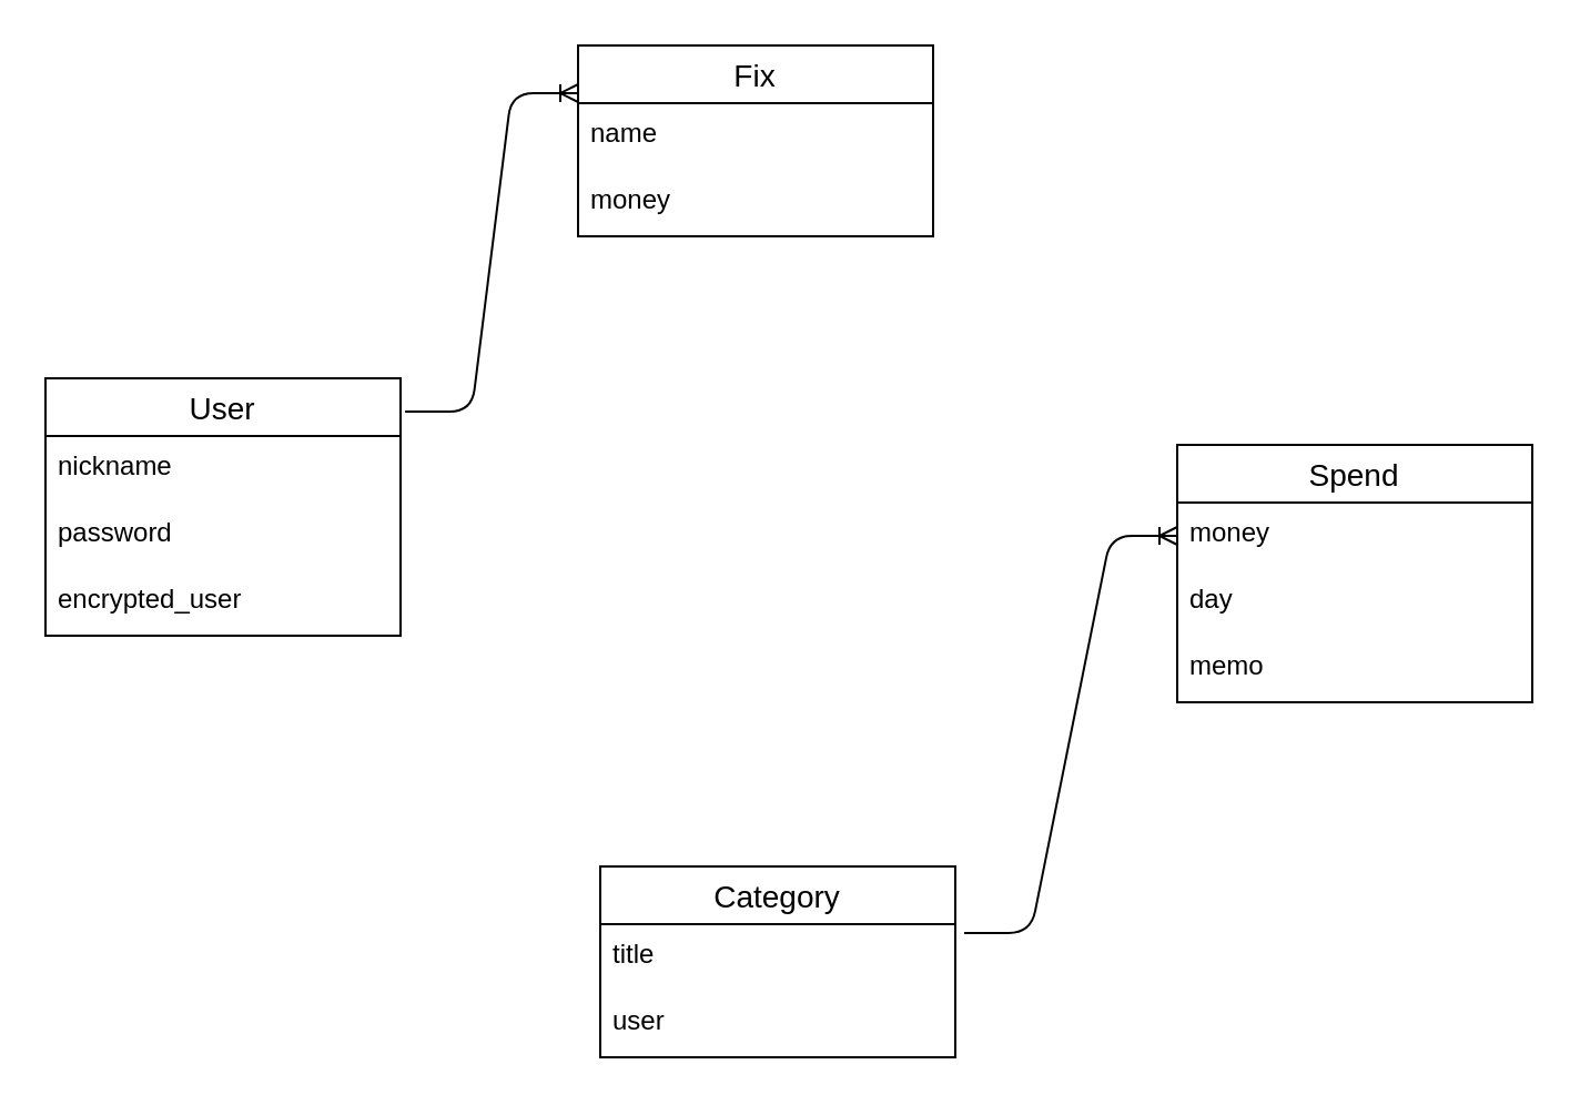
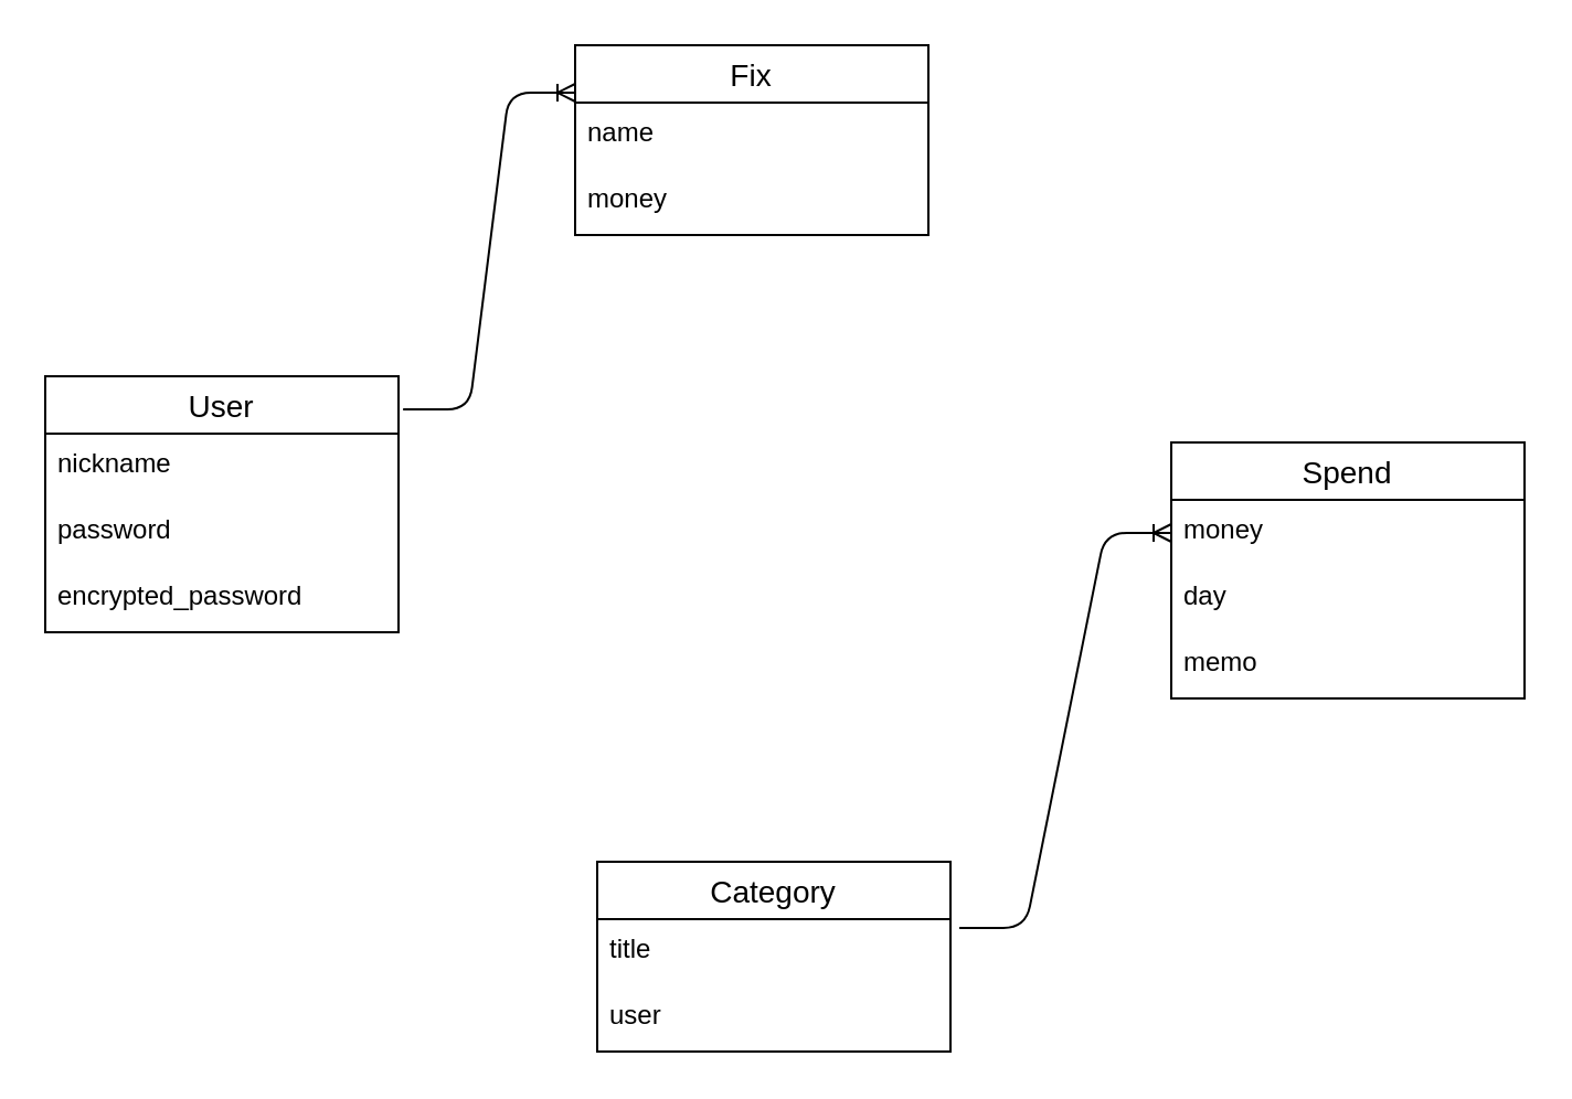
- <mxCell id="5" value="encrypted_user" style="text;strokeColor=none;fillColor=none;spacingLeft=4;spacingRight=4;overflow=hidden;rotatable=0;points=[[0,0.5],[1,0.5]];portConstraint=eastwest;fontSize=12;" parent="2" vertex="1"><mxGeometry y="86" width="160" height="30" as="geometry" /></mxCell>
+ <mxCell id="5" value="encrypted_password" style="text;strokeColor=none;fillColor=none;spacingLeft=4;spacingRight=4;overflow=hidden;rotatable=0;points=[[0,0.5],[1,0.5]];portConstraint=eastwest;fontSize=12;" parent="2" vertex="1"><mxGeometry y="86" width="160" height="30" as="geometry" /></mxCell>
